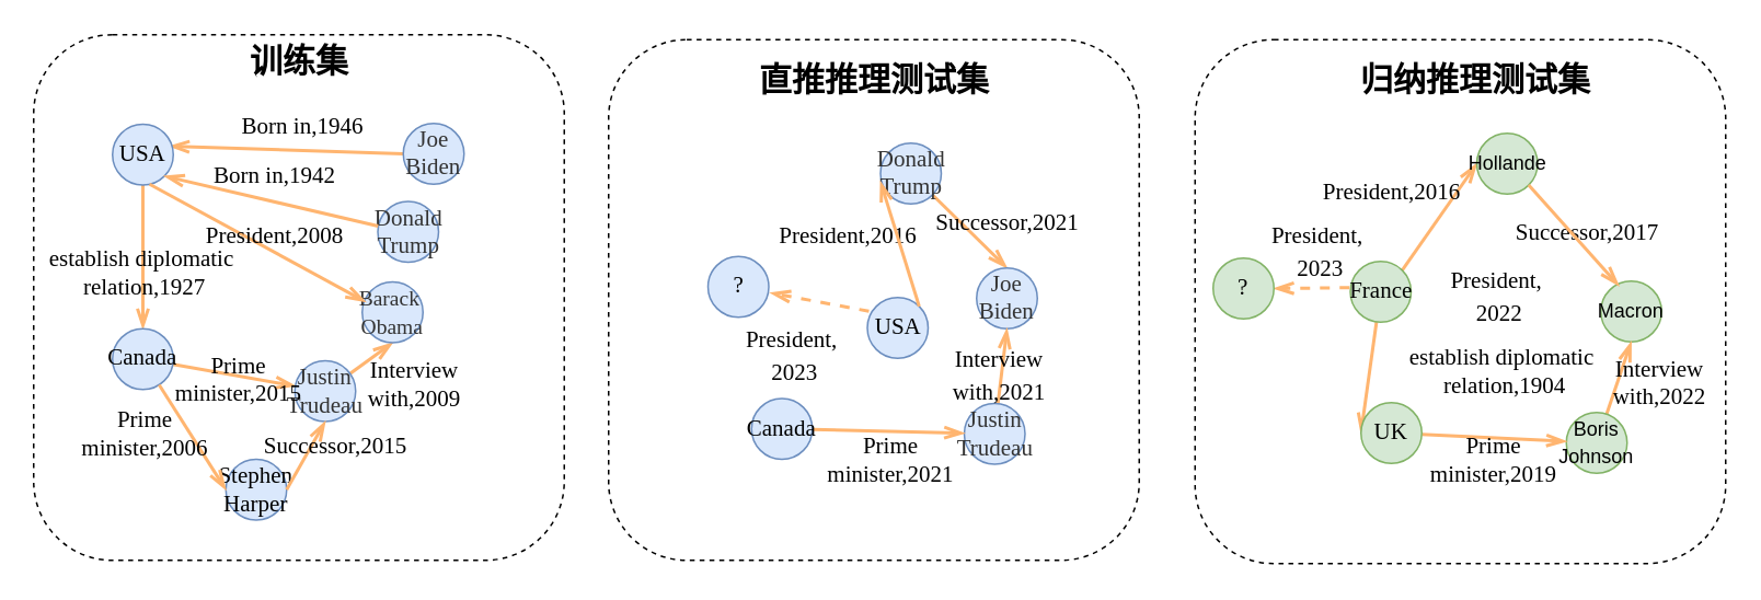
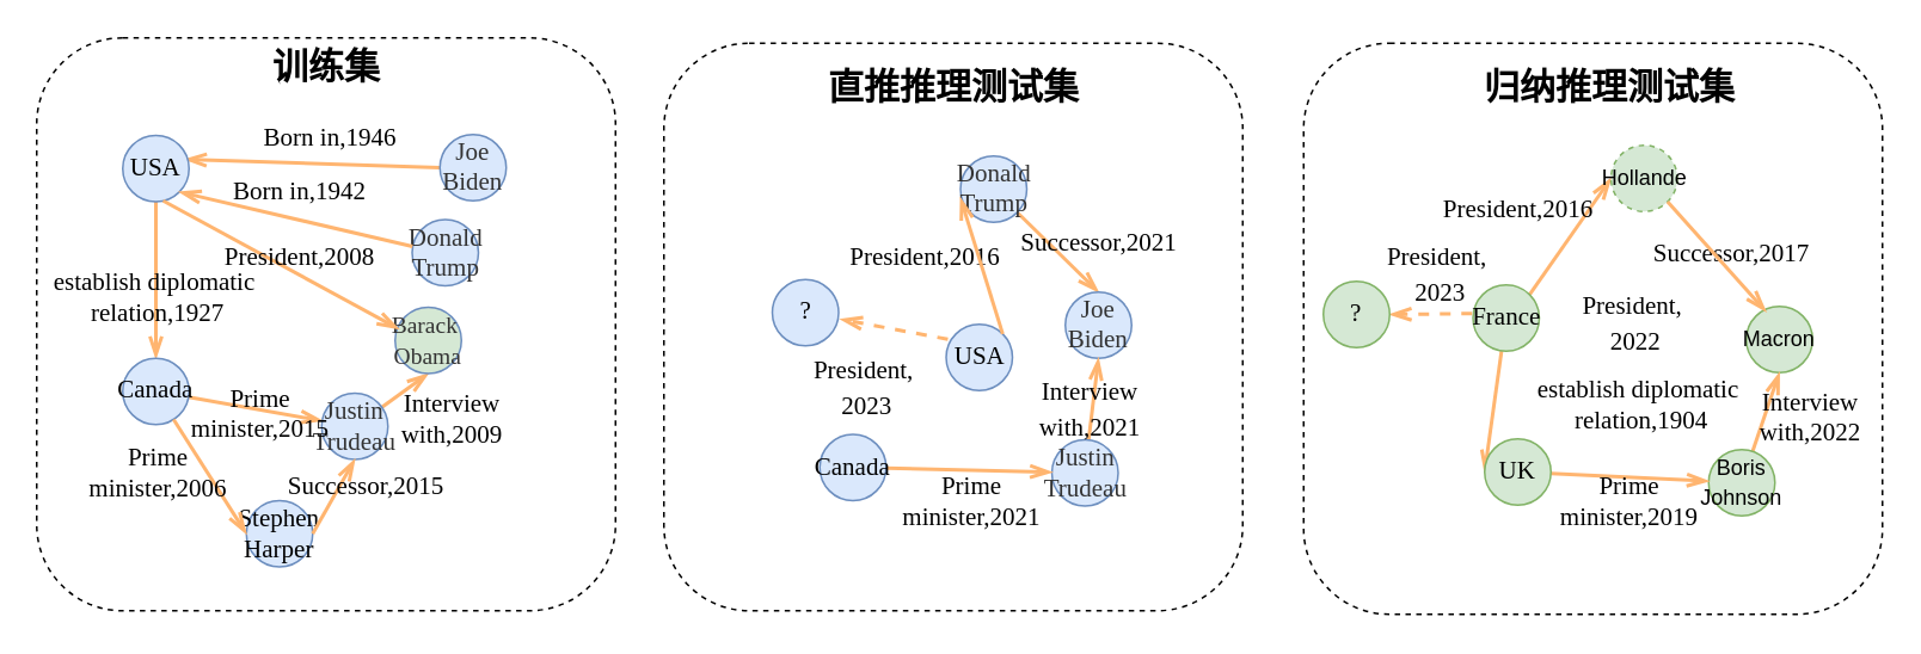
- <mxCell id="36" value="&lt;span style=&quot;font-family: Helvetica; font-size: 12px; text-align: left;&quot;&gt;Hollande&lt;/span&gt;" style="ellipse;whiteSpace=wrap;html=1;aspect=fixed;fillColor=#d5e8d4;strokeColor=#82b366;fontFamily=Times New Roman;fontSize=14;" parent="1" vertex="1"><mxGeometry x="898.5" y="80.5" width="37" height="37" as="geometry" /></mxCell>
+ <mxCell id="36" value="&lt;span style=&quot;font-family: Helvetica; font-size: 12px; text-align: left;&quot;&gt;Hollande&lt;/span&gt;" style="ellipse;whiteSpace=wrap;html=1;aspect=fixed;fillColor=#d5e8d4;strokeColor=#82b366;fontFamily=Times New Roman;fontSize=14;dashed=1;" parent="1" vertex="1"><mxGeometry x="898.5" y="80.5" width="37" height="37" as="geometry" /></mxCell>
- <mxCell id="61" value="&lt;span style=&quot;color: rgb(51, 51, 51); font-size: 13px; text-align: start;&quot;&gt;&lt;font face=&quot;Times New Roman&quot;&gt;Barack&amp;nbsp; Obama&lt;/font&gt;&lt;/span&gt;" style="ellipse;whiteSpace=wrap;html=1;aspect=fixed;fillColor=#dae8fc;strokeColor=#6c8ebf;fontFamily=Times New Roman;fontSize=14;labelBackgroundColor=none;" vertex="1" parent="1"><mxGeometry x="220" y="171" width="37" height="37" as="geometry" /></mxCell>
+ <mxCell id="61" value="&lt;span style=&quot;color: rgb(51, 51, 51); font-size: 13px; text-align: start;&quot;&gt;&lt;font face=&quot;Times New Roman&quot;&gt;Barack&amp;nbsp; Obama&lt;/font&gt;&lt;/span&gt;" style="ellipse;whiteSpace=wrap;html=1;aspect=fixed;fillColor=#d5e8d4;strokeColor=#6c8ebf;fontFamily=Times New Roman;fontSize=14;labelBackgroundColor=none;" vertex="1" parent="1"><mxGeometry x="220" y="171" width="37" height="37" as="geometry" /></mxCell>
